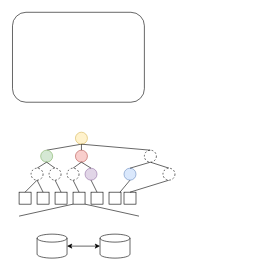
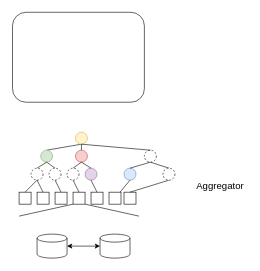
+ <mxCell id="7" value="&lt;font style=&quot;font-size: 16px&quot;&gt;Aggregator&lt;/font&gt;" style="text;html=1;resizable=0;autosize=1;align=center;verticalAlign=middle;points=[];fillColor=none;strokeColor=none;rounded=0;" vertex="1" parent="1"><mxGeometry x="321" y="300" width="90" height="20" as="geometry" /></mxCell>
